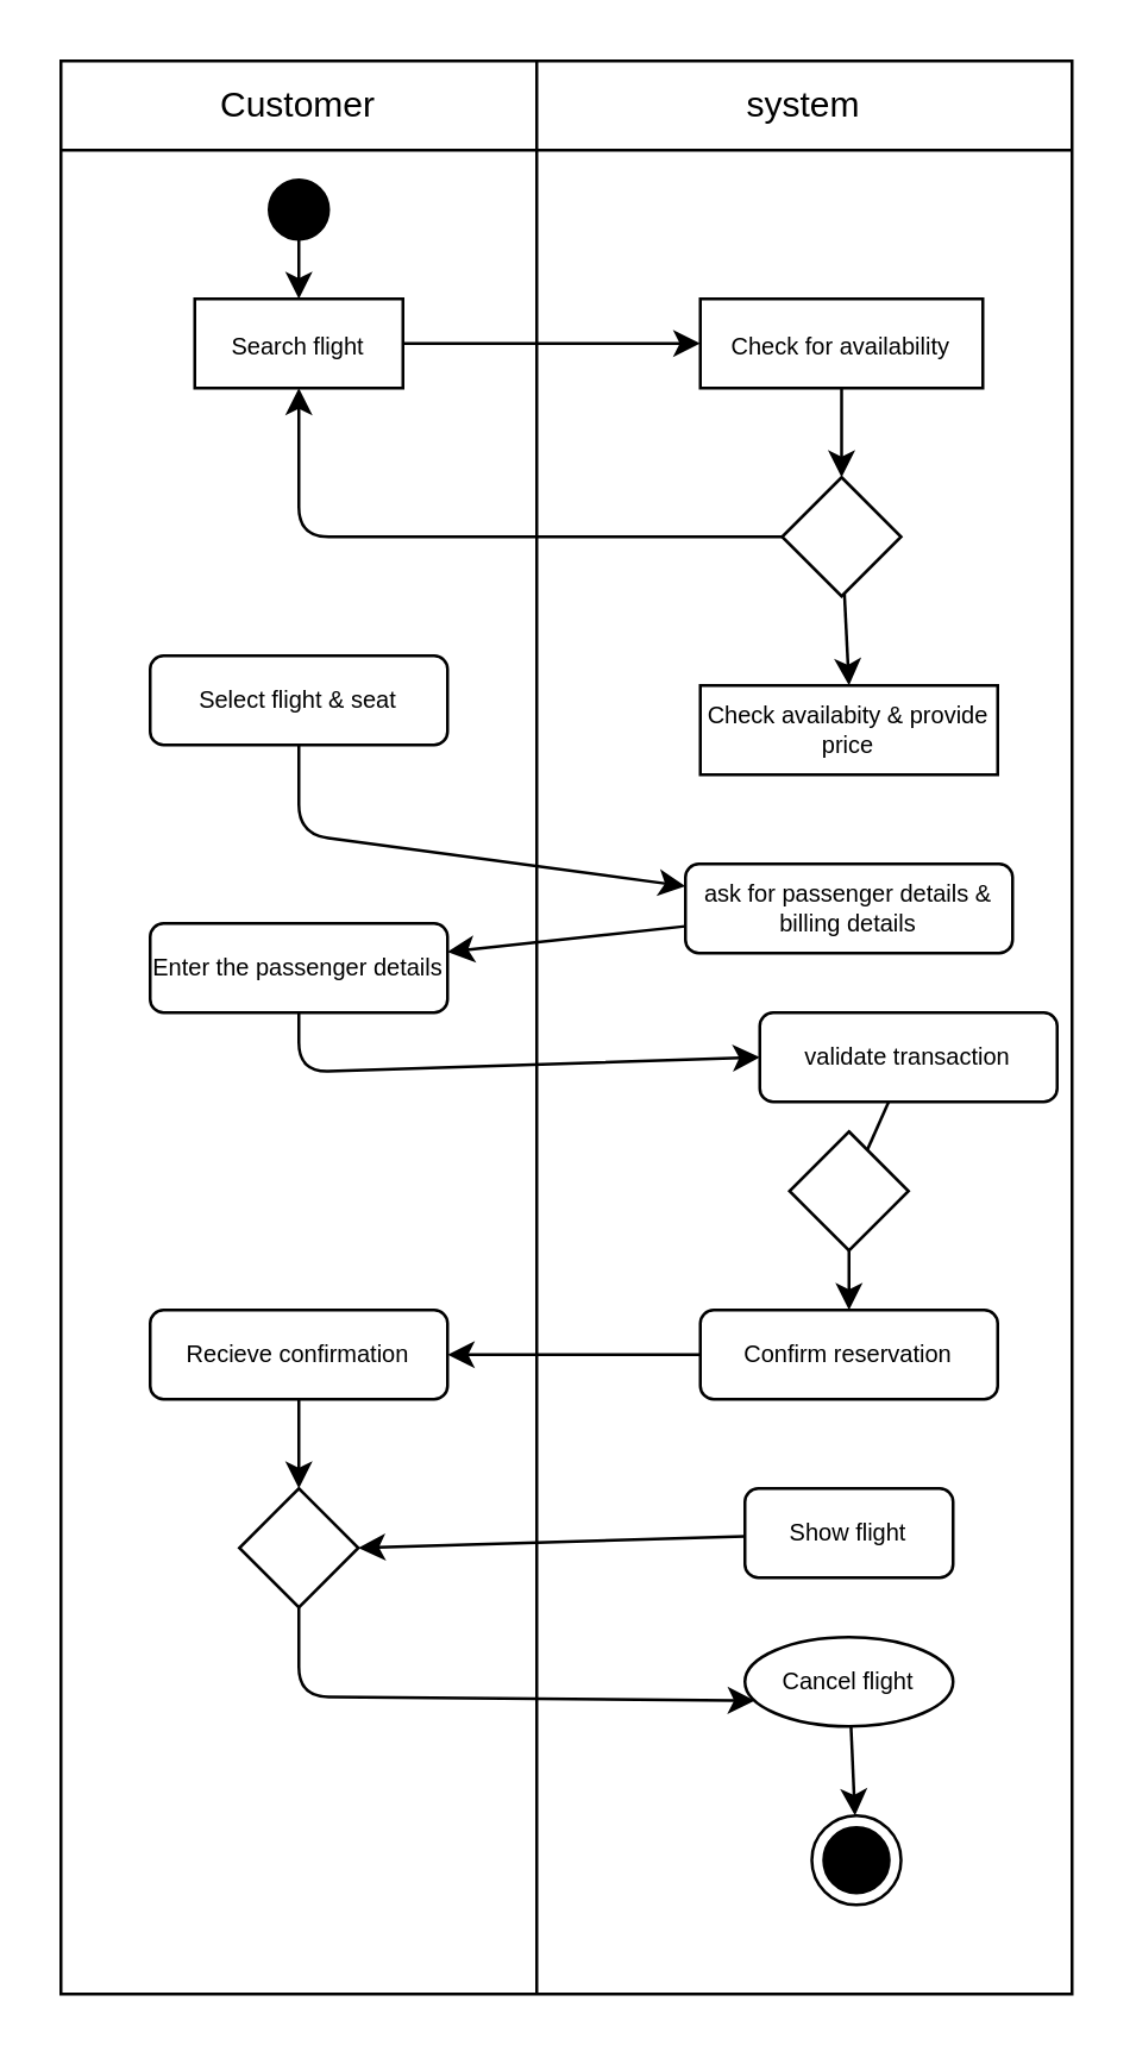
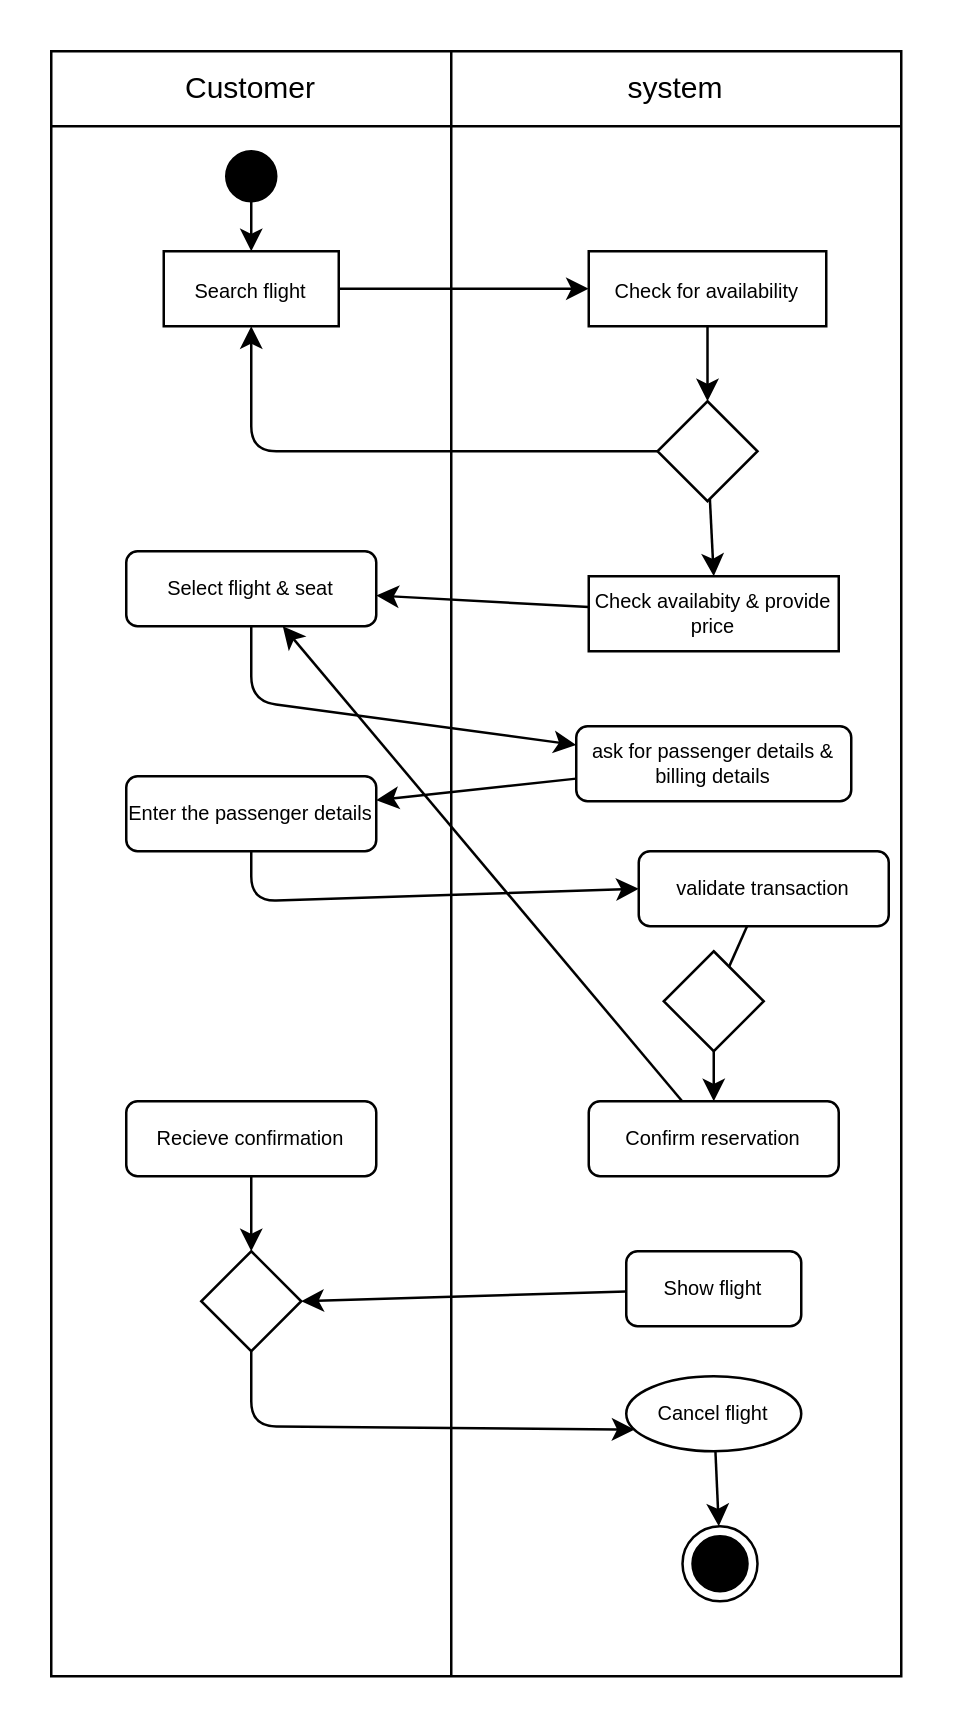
+ <mxCell id="14" value="" style="edgeStyle=none;html=1;fontSize=8;" edge="1" parent="1" source="15" target="20"><mxGeometry relative="1" as="geometry" /></mxCell>
- <mxCell id="23" value="" style="edgeStyle=none;html=1;fontSize=8;" edge="1" parent="1" source="24" target="26"><mxGeometry relative="1" as="geometry" /></mxCell>
+ <mxCell id="23" value="" style="edgeStyle=none;html=1;fontSize=8;" edge="1" parent="1" source="24" target="20"><mxGeometry relative="1" as="geometry" /></mxCell>
